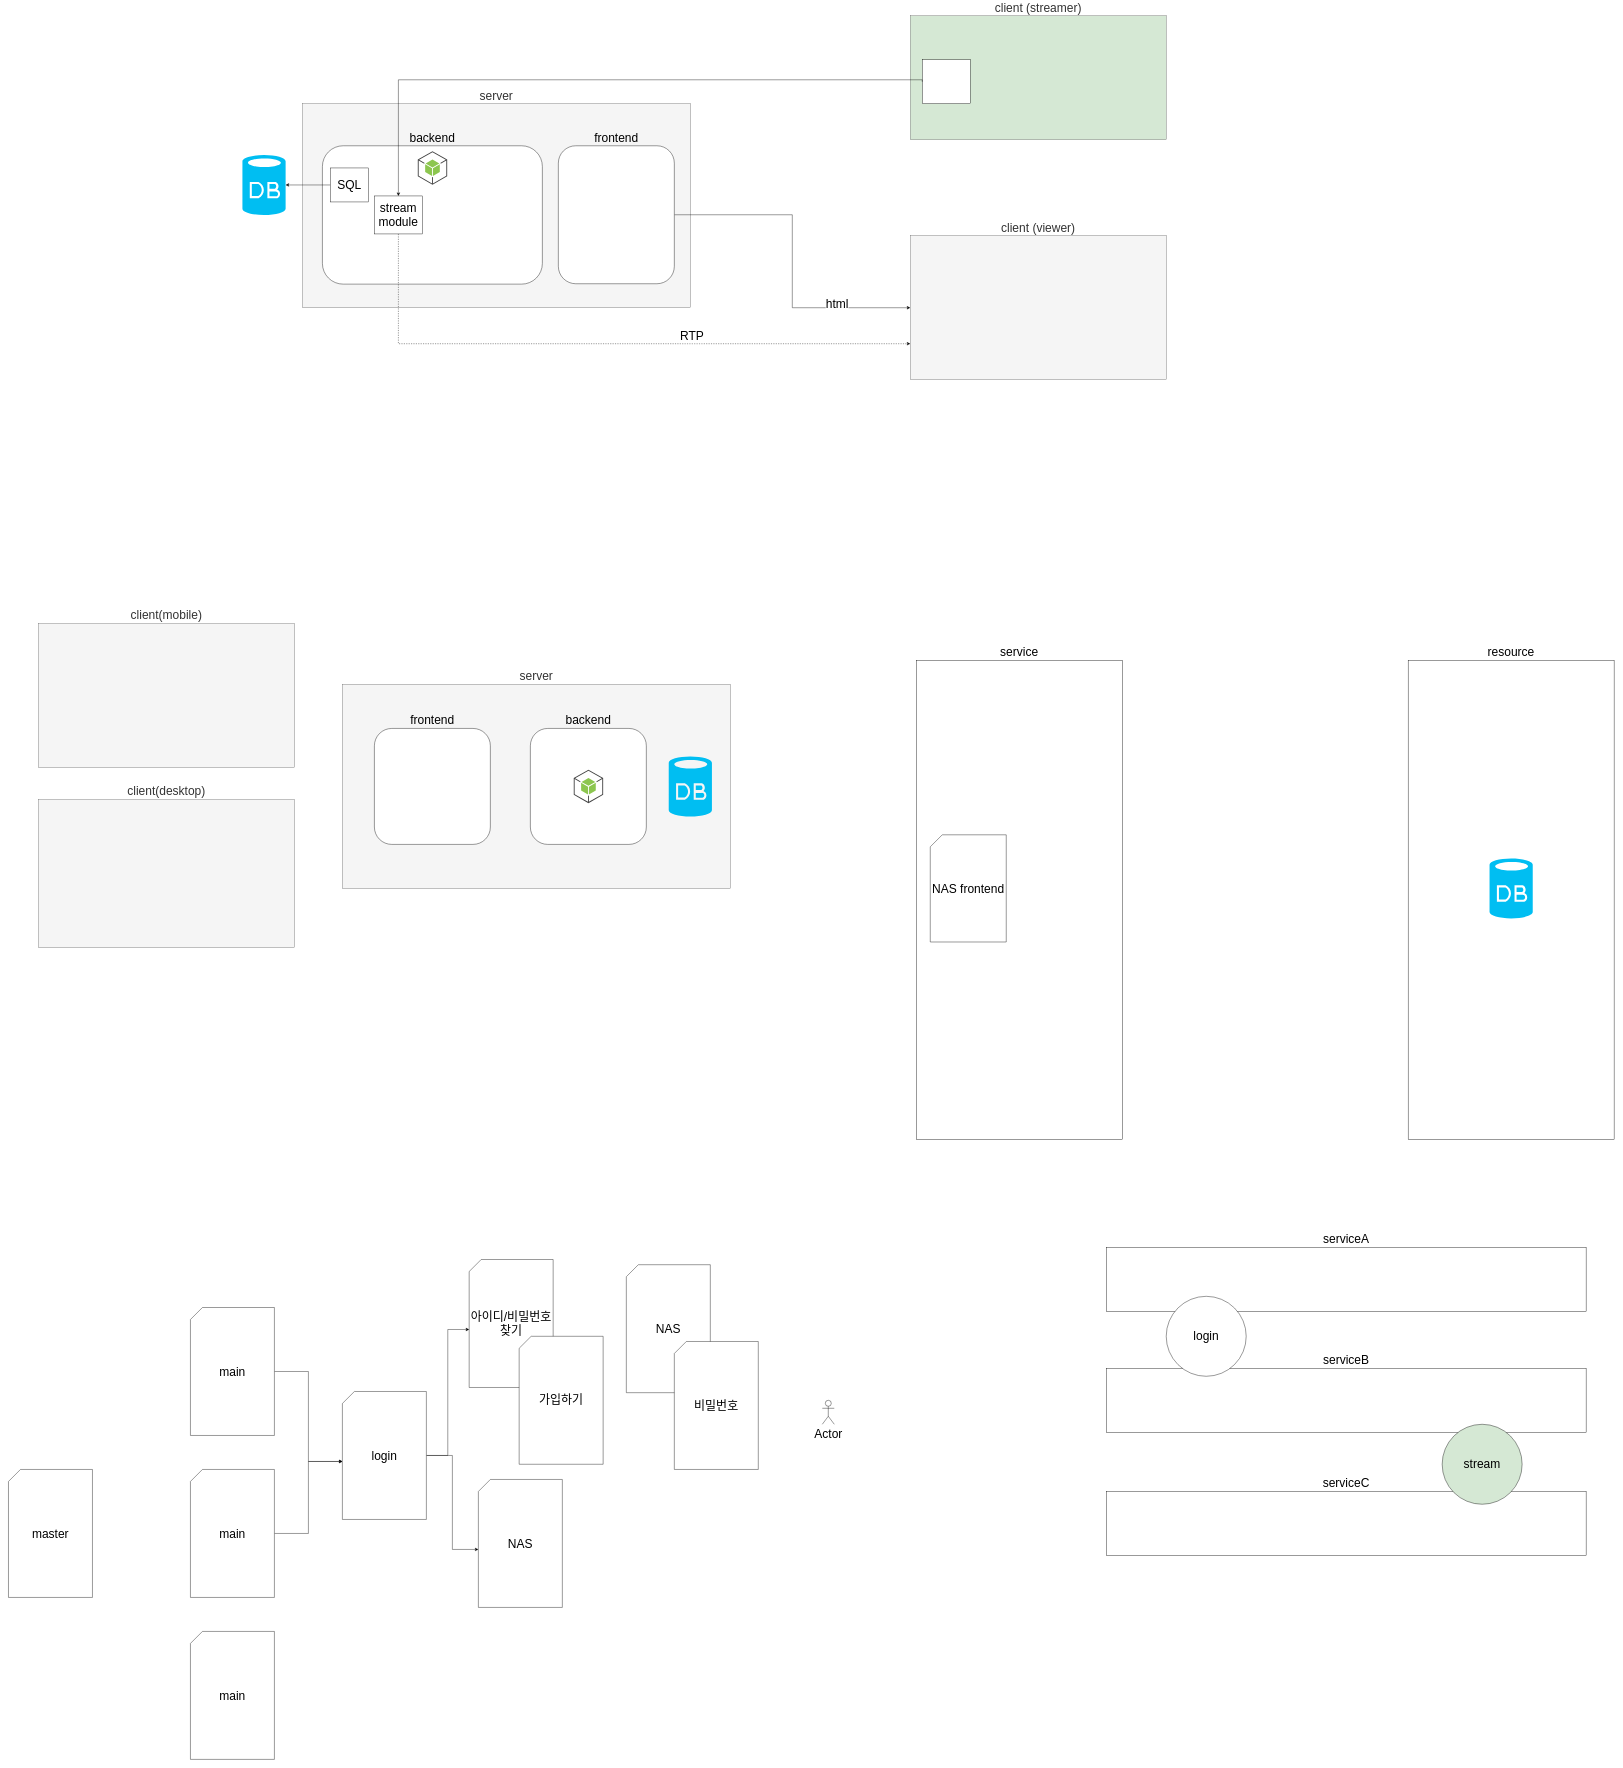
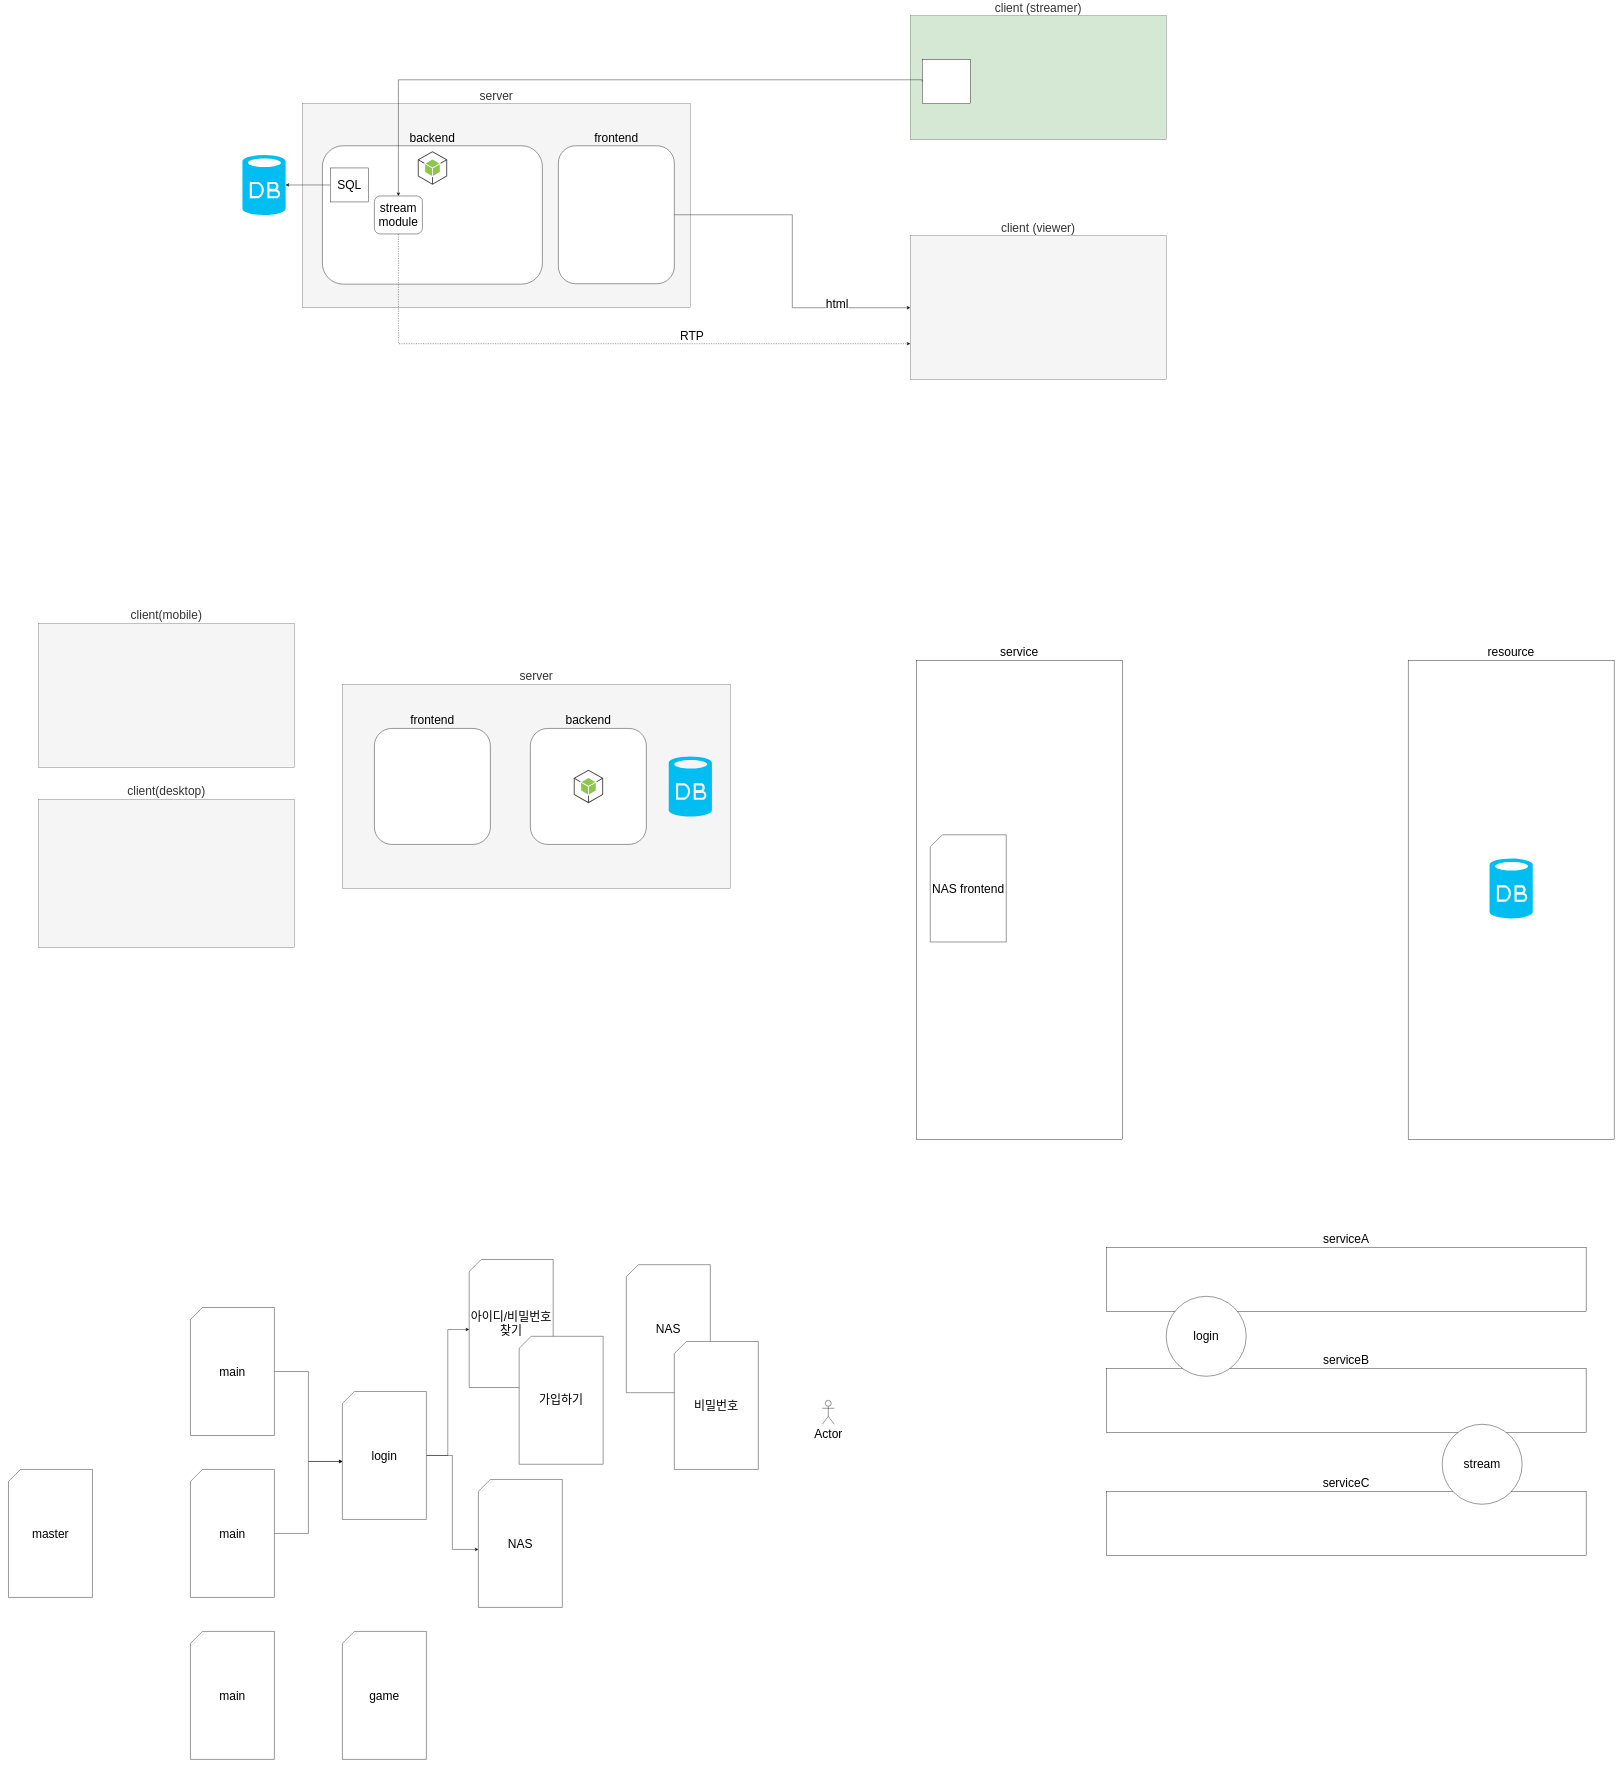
- <mxCell id="46" value="stream module" style="rounded=0;whiteSpace=wrap;html=1;fontSize=30;" vertex="1" parent="1"><mxGeometry x="935" y="470.5" width="120" height="95" as="geometry" /></mxCell>
+ <mxCell id="46" value="stream module" style="whiteSpace=wrap;html=1;fontSize=30;rounded=1;" vertex="1" parent="1"><mxGeometry x="935" y="470.5" width="120" height="95" as="geometry" /></mxCell>
- <mxCell id="32" value="stream" style="ellipse;whiteSpace=wrap;html=1;aspect=fixed;fontSize=30;fillColor=#d5e8d4;" vertex="1" parent="1"><mxGeometry x="3605" y="3542" width="200" height="200" as="geometry" /></mxCell>
+ <mxCell id="32" value="stream" style="ellipse;whiteSpace=wrap;html=1;aspect=fixed;fontSize=30;" vertex="1" parent="1"><mxGeometry x="3605" y="3542" width="200" height="200" as="geometry" /></mxCell>
+ <mxCell id="25" value="game" style="shape=card;whiteSpace=wrap;html=1;fontSize=30;" vertex="1" parent="1"><mxGeometry x="855" y="4060" width="210" height="320" as="geometry" /></mxCell>
